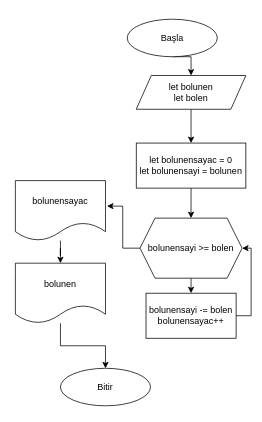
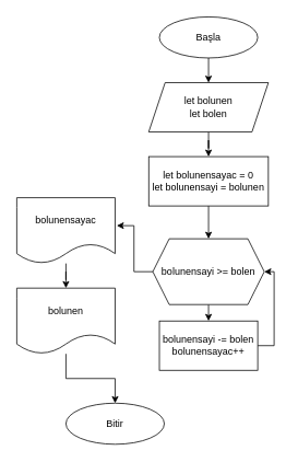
- <mxCell id="3" value="Başla" style="ellipse;whiteSpace=wrap;html=1;" vertex="1" parent="1"><mxGeometry x="169" y="25" width="120" height="50" as="geometry" /></mxCell>
+ <mxCell id="3" value="Başla" style="ellipse;whiteSpace=wrap;html=1;" vertex="1" parent="1"><mxGeometry x="194" y="20" width="120" height="50" as="geometry" /></mxCell>
- <mxCell id="5" value="let bolunen&lt;br&gt;let bolen" style="shape=parallelogram;perimeter=parallelogramPerimeter;whiteSpace=wrap;html=1;fixedSize=1;" vertex="1" parent="1"><mxGeometry x="181" y="100" width="146" height="45" as="geometry" /></mxCell>
+ <mxCell id="5" value="let bolunen&lt;br&gt;let bolen" style="shape=parallelogram;perimeter=parallelogramPerimeter;whiteSpace=wrap;html=1;fixedSize=1;" vertex="1" parent="1"><mxGeometry x="181" y="100" width="146" height="60" as="geometry" /></mxCell>
